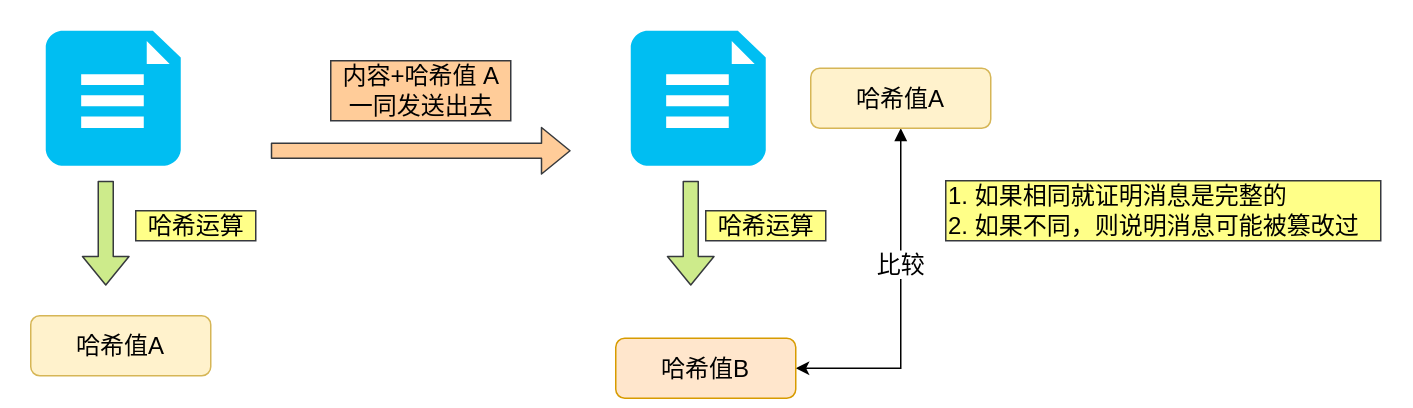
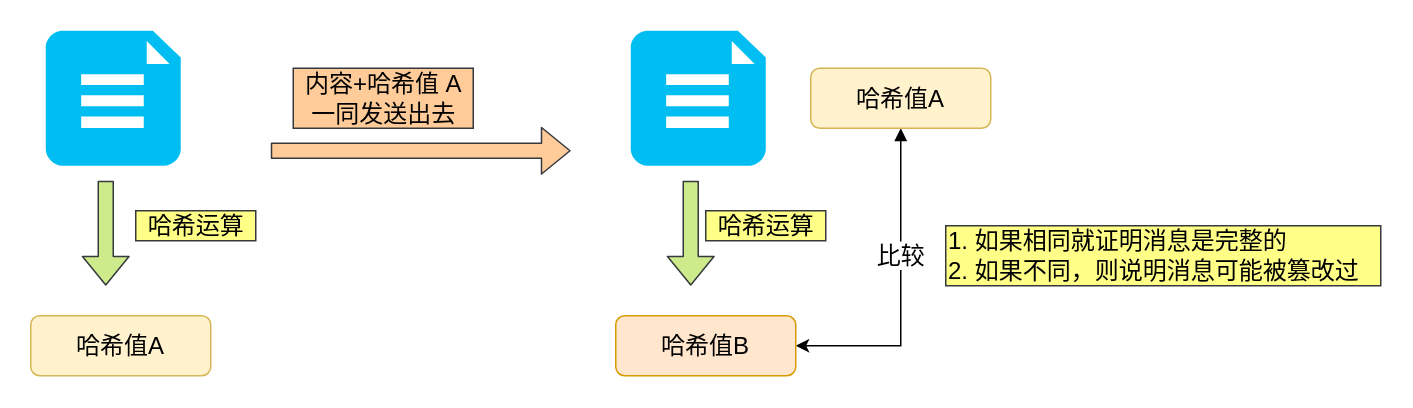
- <mxCell id="14" value="内容+哈希值 A&lt;br&gt;一同发送出去" style="text;html=1;align=center;verticalAlign=middle;resizable=0;points=[];autosize=1;strokeColor=#36393d;fontSize=16;fillColor=#ffcc99;" vertex="1" parent="1"><mxGeometry x="220" y="40" width="120" height="40" as="geometry" /></mxCell>
+ <mxCell id="14" value="内容+哈希值 A&lt;br&gt;一同发送出去" style="text;html=1;align=center;verticalAlign=middle;resizable=0;points=[];autosize=1;strokeColor=#36393d;fontSize=16;fillColor=#ffcc99;" vertex="1" parent="1"><mxGeometry x="195" y="45" width="120" height="40" as="geometry" /></mxCell>
- <mxCell id="13" value="1. 如果相同就证明消息是完整的&lt;br&gt;2. 如果不同，则说明消息可能被篡改过" style="text;html=1;align=left;verticalAlign=middle;resizable=0;points=[];autosize=1;strokeColor=#36393d;fontSize=16;fillColor=#ffff88;" vertex="1" parent="1"><mxGeometry x="630" y="120" width="290" height="40" as="geometry" /></mxCell>
+ <mxCell id="13" value="1. 如果相同就证明消息是完整的&lt;br&gt;2. 如果不同，则说明消息可能被篡改过" style="text;html=1;align=left;verticalAlign=middle;resizable=0;points=[];autosize=1;strokeColor=#36393d;fontSize=16;fillColor=#ffff88;" vertex="1" parent="1"><mxGeometry x="630" y="150" width="290" height="40" as="geometry" /></mxCell>
- <mxCell id="11" value="哈希值B" style="rounded=1;whiteSpace=wrap;html=1;fontSize=16;fillColor=#ffe6cc;strokeColor=#d79b00;" vertex="1" parent="1"><mxGeometry x="410" y="225" width="120" height="40" as="geometry" /></mxCell>
+ <mxCell id="11" value="哈希值B" style="rounded=1;whiteSpace=wrap;html=1;fontSize=16;fillColor=#ffe6cc;strokeColor=#d79b00;" vertex="1" parent="1"><mxGeometry x="410" y="210" width="120" height="40" as="geometry" /></mxCell>
